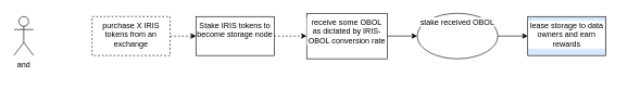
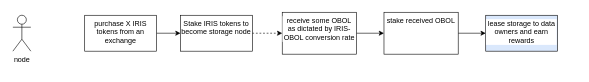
- <mxCell id="4" value="purchase X IRIS tokens from an exchange" style="whiteSpace=wrap;html=1;verticalAlign=top;dashed=1;" parent="1" vertex="1"><mxGeometry x="140" y="25" width="120" height="60" as="geometry" /></mxCell>
+ <mxCell id="4" value="purchase X IRIS tokens from an exchange" style="whiteSpace=wrap;html=1;verticalAlign=top;" parent="1" vertex="1"><mxGeometry x="140" y="25" width="120" height="60" as="geometry" /></mxCell>
- <mxCell id="3" value="" style="edgeStyle=orthogonalEdgeStyle;rounded=0;orthogonalLoop=1;jettySize=auto;html=1;dashed=1;" parent="1" source="4" target="12" edge="1"><mxGeometry relative="1" as="geometry" /></mxCell>
+ <mxCell id="3" value="" style="edgeStyle=orthogonalEdgeStyle;rounded=0;orthogonalLoop=1;jettySize=auto;html=1;" parent="1" source="4" target="12" edge="1"><mxGeometry relative="1" as="geometry" /></mxCell>
- <mxCell id="8" value="stake received OBOL" style="ellipse;whiteSpace=wrap;html=1;verticalAlign=top;labelBackgroundColor=#ffffff;" parent="1" vertex="1"><mxGeometry x="640" y="20" width="124" height="70" as="geometry" /></mxCell>
+ <mxCell id="8" value="stake received OBOL" style="whiteSpace=wrap;html=1;verticalAlign=top;labelBackgroundColor=#ffffff;" parent="1" vertex="1"><mxGeometry x="640" y="20" width="124" height="70" as="geometry" /></mxCell>
- <mxCell id="2" value="and" style="shape=umlActor;verticalLabelPosition=bottom;verticalAlign=top;html=1;outlineConnect=0;" parent="1" vertex="1"><mxGeometry x="20" y="25" width="30" height="60" as="geometry" /></mxCell>
+ <mxCell id="2" value="node" style="shape=umlActor;verticalLabelPosition=bottom;verticalAlign=top;html=1;outlineConnect=0;" parent="1" vertex="1"><mxGeometry x="20" y="25" width="30" height="60" as="geometry" /></mxCell>
